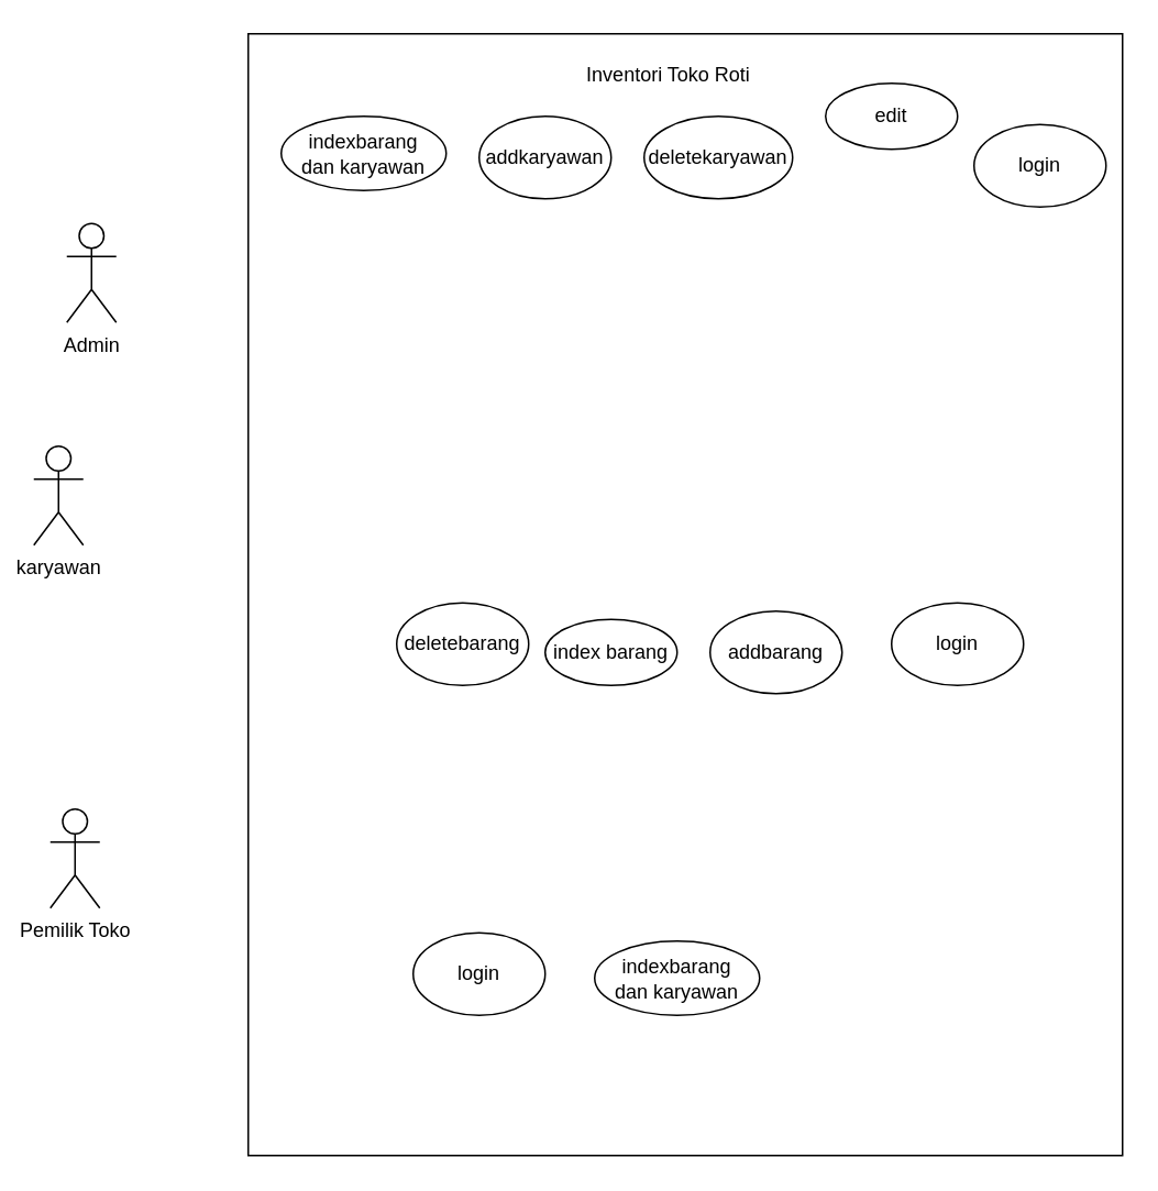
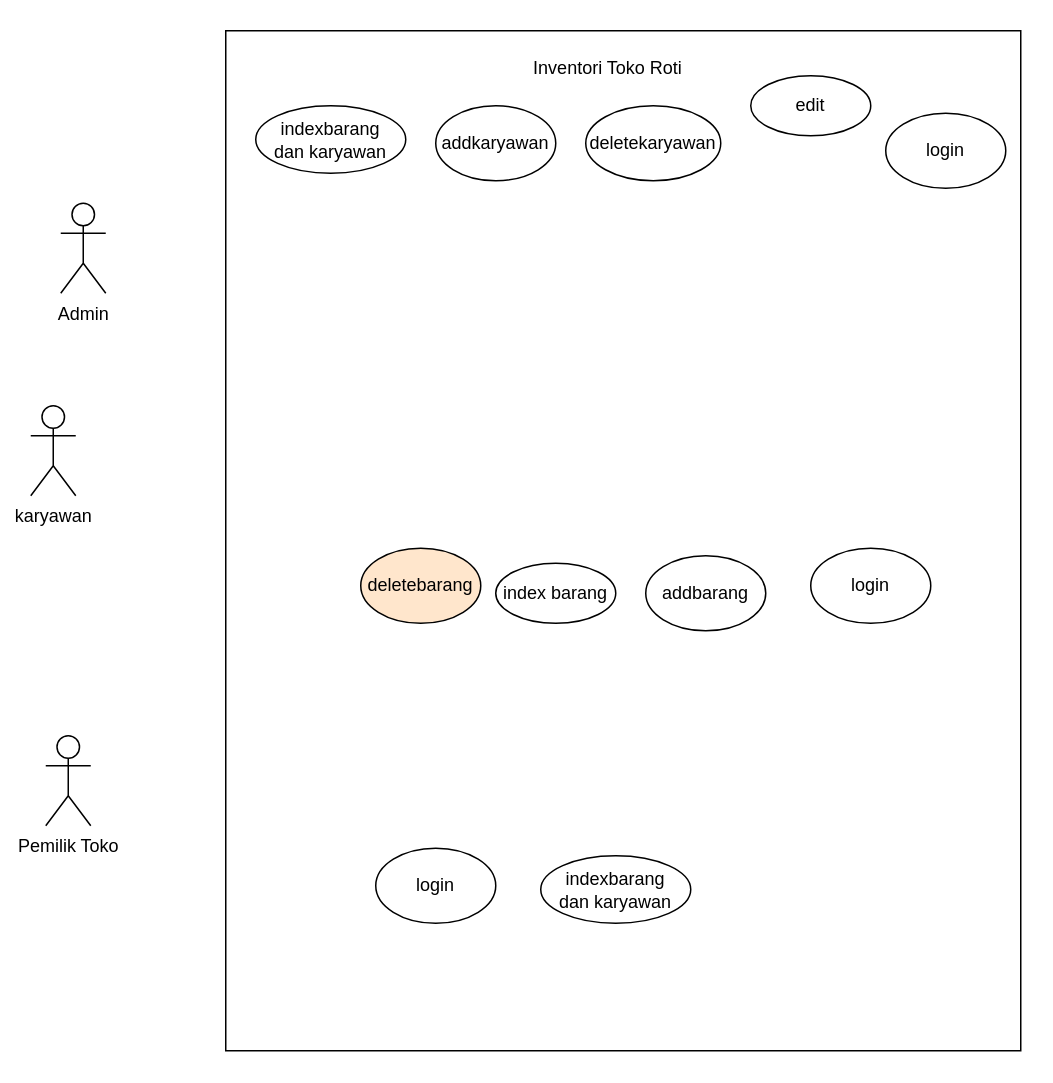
- <mxCell id="12" value="deletebarang" style="ellipse;whiteSpace=wrap;html=1;" vertex="1" parent="1"><mxGeometry x="240" y="365" width="80" height="50" as="geometry" /></mxCell>
+ <mxCell id="12" value="deletebarang" style="ellipse;whiteSpace=wrap;html=1;fillColor=#ffe6cc;" vertex="1" parent="1"><mxGeometry x="240" y="365" width="80" height="50" as="geometry" /></mxCell>
